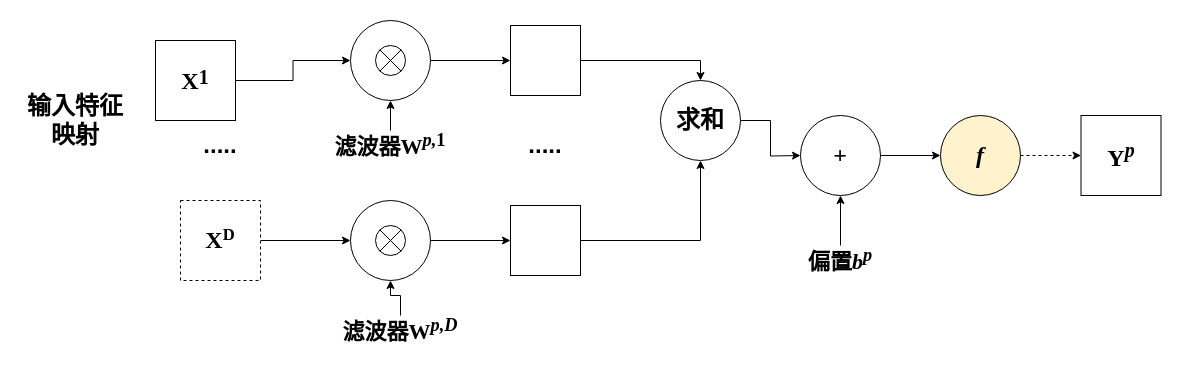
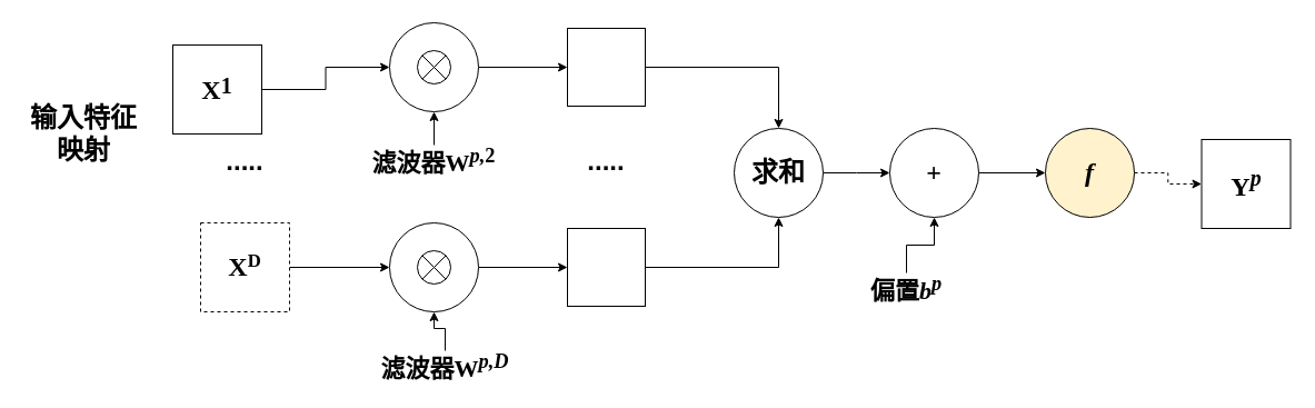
- <mxCell id="24" value="&lt;font face=&quot;Times New Roman&quot; style=&quot;font-size: 24px;&quot;&gt;求和&lt;/font&gt;" style="ellipse;whiteSpace=wrap;html=1;aspect=fixed;fontStyle=1" vertex="1" parent="1"><mxGeometry x="660" y="80" width="80" height="80" as="geometry" /></mxCell>
+ <mxCell id="24" value="&lt;font face=&quot;Times New Roman&quot; style=&quot;font-size: 24px;&quot;&gt;求和&lt;/font&gt;" style="ellipse;whiteSpace=wrap;html=1;aspect=fixed;fontStyle=1" vertex="1" parent="1"><mxGeometry x="660" y="115" width="80" height="80" as="geometry" /></mxCell>
- <mxCell id="15" value="&lt;font face=&quot;Times New Roman&quot; style=&quot;font-size: 22px;&quot;&gt;滤波器W&lt;sup&gt;&lt;i&gt;p,&lt;/i&gt;1&lt;/sup&gt;&lt;/font&gt;" style="text;html=1;strokeColor=none;fillColor=none;align=center;verticalAlign=middle;whiteSpace=wrap;rounded=0;fontStyle=1" vertex="1" parent="1"><mxGeometry x="320" y="130" width="140" height="30" as="geometry" /></mxCell>
+ <mxCell id="15" value="&lt;font face=&quot;Times New Roman&quot; style=&quot;font-size: 22px;&quot;&gt;滤波器W&lt;sup&gt;&lt;i&gt;p,&lt;/i&gt;2&lt;/sup&gt;&lt;/font&gt;" style="text;html=1;strokeColor=none;fillColor=none;align=center;verticalAlign=middle;whiteSpace=wrap;rounded=0;fontStyle=1" vertex="1" parent="1"><mxGeometry x="320" y="130" width="140" height="30" as="geometry" /></mxCell>
- <mxCell id="31" value="&lt;font face=&quot;Times New Roman&quot;&gt;&lt;font size=&quot;5&quot;&gt;Y&lt;sup&gt;&lt;i&gt;p&lt;/i&gt;&lt;/sup&gt;&lt;/font&gt;&lt;br&gt;&lt;/font&gt;" style="whiteSpace=wrap;html=1;aspect=fixed;fontStyle=1" vertex="1" parent="1"><mxGeometry x="1080.5" y="115" width="80" height="80" as="geometry" /></mxCell>
+ <mxCell id="31" value="&lt;font face=&quot;Times New Roman&quot;&gt;&lt;font size=&quot;5&quot;&gt;Y&lt;sup&gt;&lt;i&gt;p&lt;/i&gt;&lt;/sup&gt;&lt;/font&gt;&lt;br&gt;&lt;/font&gt;" style="whiteSpace=wrap;html=1;aspect=fixed;fontStyle=1" vertex="1" parent="1"><mxGeometry x="1080.5" y="125" width="80" height="80" as="geometry" /></mxCell>
- <mxCell id="28" value="&lt;font face=&quot;Times New Roman&quot;&gt;&lt;span style=&quot;font-size: 22px;&quot;&gt;偏置&lt;i&gt;b&lt;sup&gt;p&lt;/sup&gt;&lt;/i&gt;&lt;/span&gt;&lt;/font&gt;" style="text;html=1;strokeColor=none;fillColor=none;align=center;verticalAlign=middle;whiteSpace=wrap;rounded=0;fontStyle=1" vertex="1" parent="1"><mxGeometry x="770" y="245" width="140" height="30" as="geometry" /></mxCell>
+ <mxCell id="28" value="&lt;font face=&quot;Times New Roman&quot;&gt;&lt;span style=&quot;font-size: 22px;&quot;&gt;偏置&lt;i&gt;b&lt;sup&gt;p&lt;/sup&gt;&lt;/i&gt;&lt;/span&gt;&lt;/font&gt;" style="text;html=1;strokeColor=none;fillColor=none;align=center;verticalAlign=middle;whiteSpace=wrap;rounded=0;fontStyle=1" vertex="1" parent="1"><mxGeometry x="745" y="245" width="140" height="30" as="geometry" /></mxCell>
